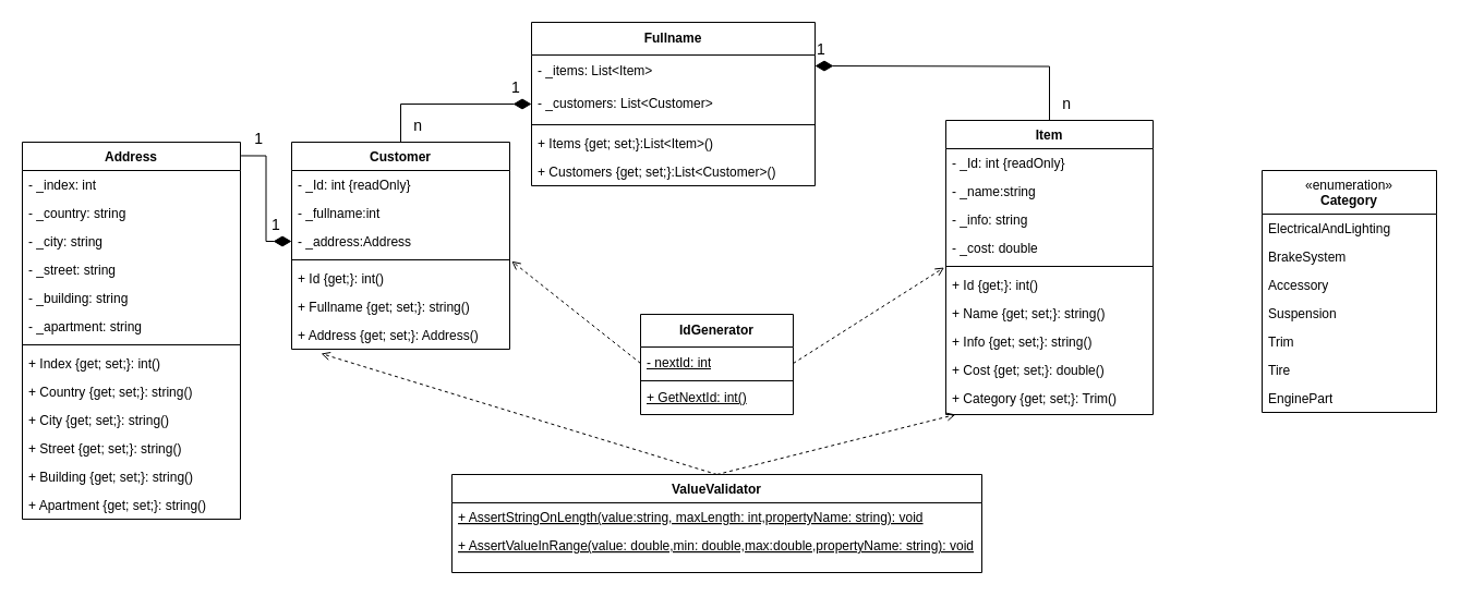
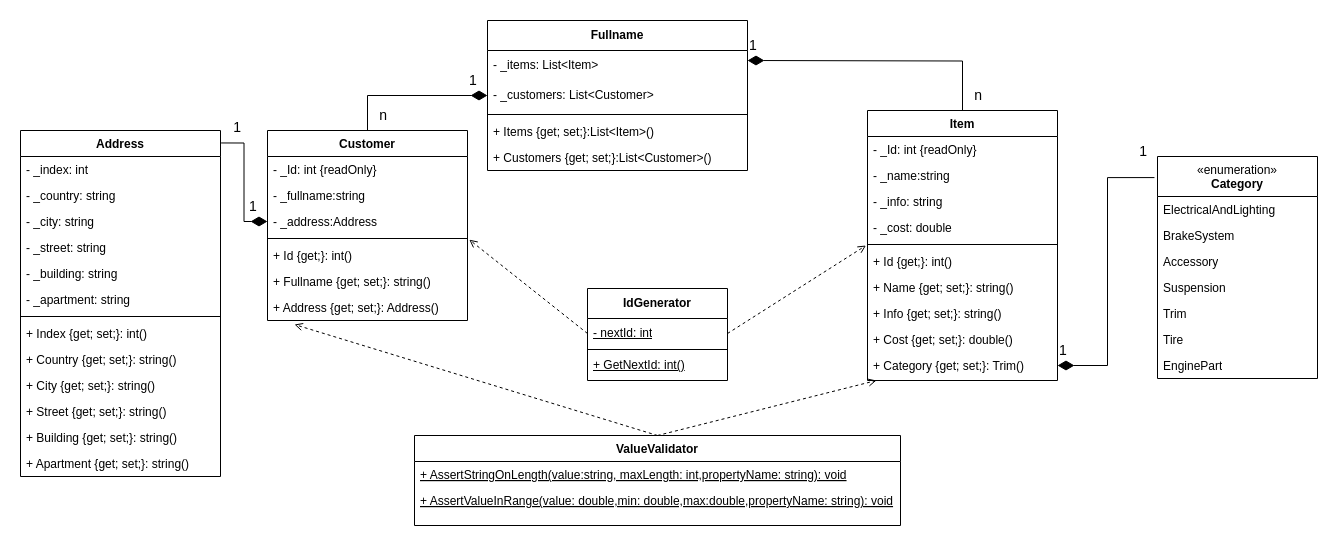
- <mxCell id="15" value="- _fullname:int" style="text;align=left;verticalAlign=top;spacingLeft=4;spacingRight=4;overflow=hidden;rotatable=0;points=[[0,0.5],[1,0.5]];portConstraint=eastwest;rounded=0;shadow=0;html=0;" parent="13" vertex="1"><mxGeometry y="52" width="200" height="26" as="geometry" /></mxCell>
+ <mxCell id="15" value="- _fullname:string" style="text;align=left;verticalAlign=top;spacingLeft=4;spacingRight=4;overflow=hidden;rotatable=0;points=[[0,0.5],[1,0.5]];portConstraint=eastwest;rounded=0;shadow=0;html=0;" parent="13" vertex="1"><mxGeometry y="52" width="200" height="26" as="geometry" /></mxCell>
+ <mxCell id="52" value="" style="endArrow=none;html=1;endSize=12;startArrow=diamondThin;startSize=14;startFill=1;edgeStyle=orthogonalEdgeStyle;rounded=0;entryX=-0.019;entryY=0.095;entryDx=0;entryDy=0;exitX=1;exitY=0.5;exitDx=0;exitDy=0;entryPerimeter=0;endFill=0;" parent="1" source="12" target="44" edge="1"><mxGeometry relative="1" as="geometry"><mxPoint x="1007" y="90" as="sourcePoint" /><mxPoint x="1137" y="140" as="targetPoint" /><mxPoint as="offset" /></mxGeometry></mxCell>
+ <mxCell id="53" value="1" style="edgeLabel;resizable=0;html=1;align=left;verticalAlign=top;fontSize=14;" parent="52" connectable="0" vertex="1"><mxGeometry x="-1" relative="1" as="geometry"><mxPoint y="-30" as="offset" /></mxGeometry></mxCell>
+ <mxCell id="54" value="1" style="edgeLabel;resizable=0;html=1;align=right;verticalAlign=top;fontSize=14;" parent="52" connectable="0" vertex="1"><mxGeometry x="1" relative="1" as="geometry"><mxPoint x="-7" y="-41" as="offset" /></mxGeometry></mxCell>
